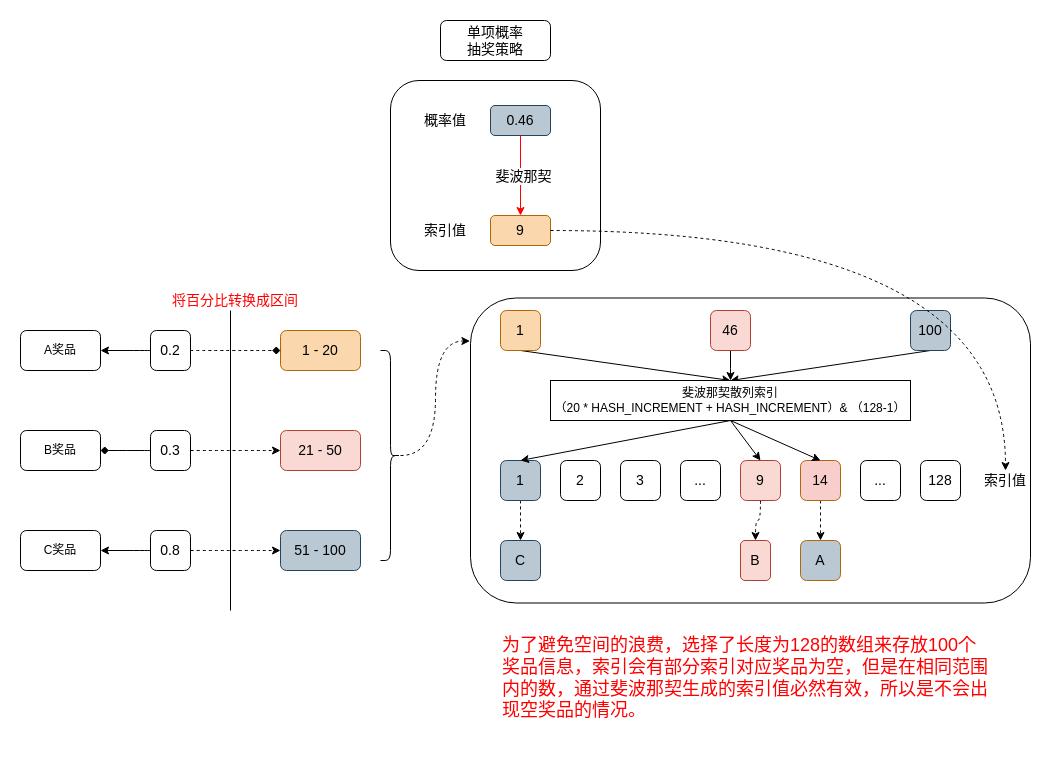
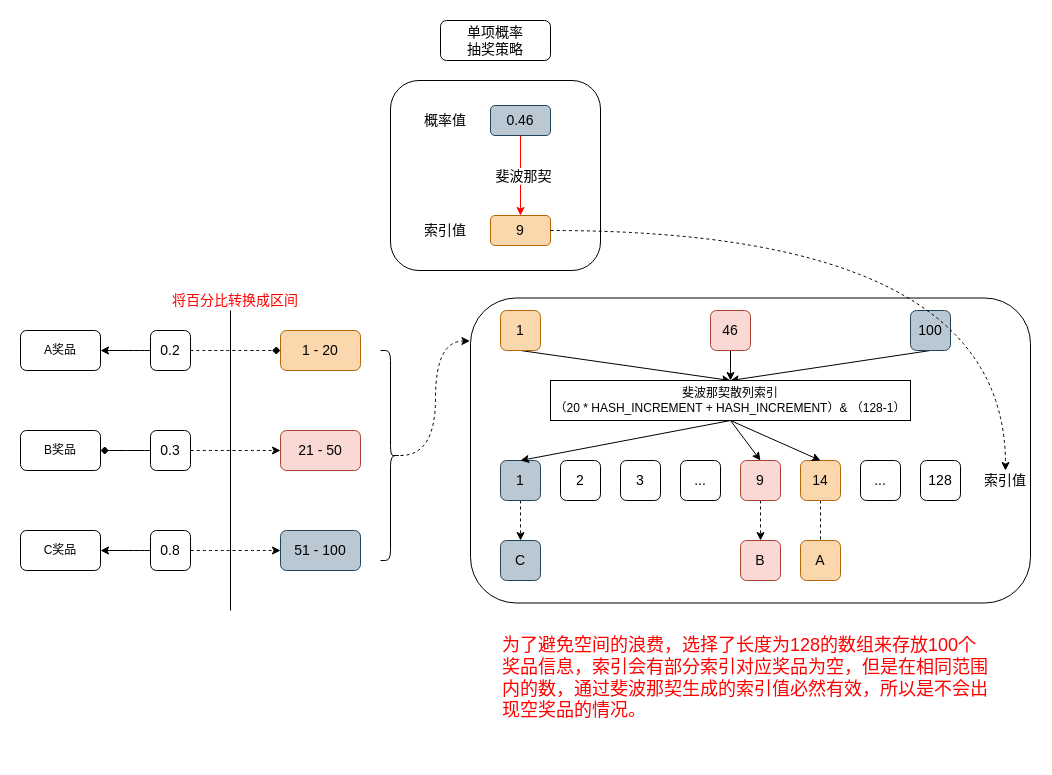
- <mxCell id="20" value="&lt;font style=&quot;font-size: 14px&quot;&gt;14&lt;/font&gt;" style="rounded=1;whiteSpace=wrap;html=1;fillColor=#f8cecc;strokeColor=#b46504;" vertex="1" parent="1"><mxGeometry x="800" y="460" width="40" height="40" as="geometry" /></mxCell>
+ <mxCell id="20" value="&lt;font style=&quot;font-size: 14px&quot;&gt;14&lt;/font&gt;" style="rounded=1;whiteSpace=wrap;html=1;fillColor=#fad7ac;strokeColor=#b46504;" vertex="1" parent="1"><mxGeometry x="800" y="460" width="40" height="40" as="geometry" /></mxCell>
- <mxCell id="19" style="edgeStyle=orthogonalEdgeStyle;curved=1;rounded=0;orthogonalLoop=1;jettySize=auto;html=1;dashed=1;strokeColor=#000000;" edge="1" parent="1" source="20" target="26"><mxGeometry relative="1" as="geometry" /></mxCell>
+ <mxCell id="19" style="edgeStyle=orthogonalEdgeStyle;curved=1;rounded=0;orthogonalLoop=1;jettySize=auto;html=1;dashed=1;strokeColor=#000000;endArrow=none;" edge="1" parent="1" source="20" target="26"><mxGeometry relative="1" as="geometry" /></mxCell>
- <mxCell id="25" value="&lt;font style=&quot;font-size: 14px&quot;&gt;B&lt;/font&gt;" style="rounded=1;whiteSpace=wrap;html=1;fillColor=#fad9d5;strokeColor=#ae4132;" vertex="1" parent="1"><mxGeometry x="740" y="540" width="30" height="40" as="geometry" /></mxCell>
+ <mxCell id="25" value="&lt;font style=&quot;font-size: 14px&quot;&gt;B&lt;/font&gt;" style="rounded=1;whiteSpace=wrap;html=1;fillColor=#fad9d5;strokeColor=#ae4132;" vertex="1" parent="1"><mxGeometry x="740" y="540" width="40" height="40" as="geometry" /></mxCell>
- <mxCell id="26" value="&lt;font style=&quot;font-size: 14px&quot;&gt;A&lt;/font&gt;" style="rounded=1;whiteSpace=wrap;html=1;fillColor=#bac8d3;strokeColor=#b46504;" vertex="1" parent="1"><mxGeometry x="800" y="540" width="40" height="40" as="geometry" /></mxCell>
+ <mxCell id="26" value="&lt;font style=&quot;font-size: 14px&quot;&gt;A&lt;/font&gt;" style="rounded=1;whiteSpace=wrap;html=1;fillColor=#fad7ac;strokeColor=#b46504;" vertex="1" parent="1"><mxGeometry x="800" y="540" width="40" height="40" as="geometry" /></mxCell>
